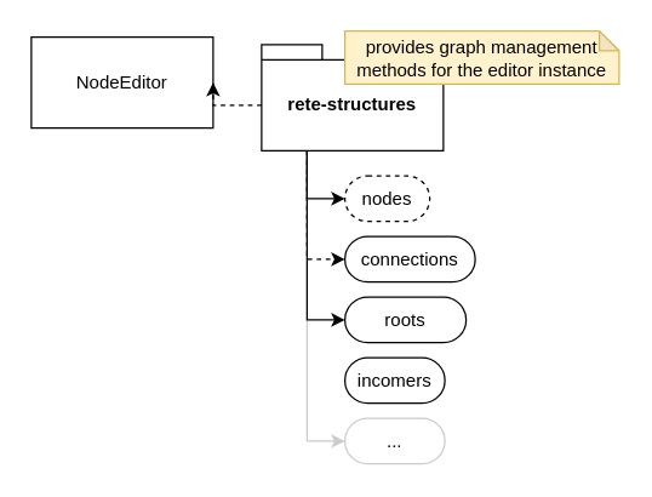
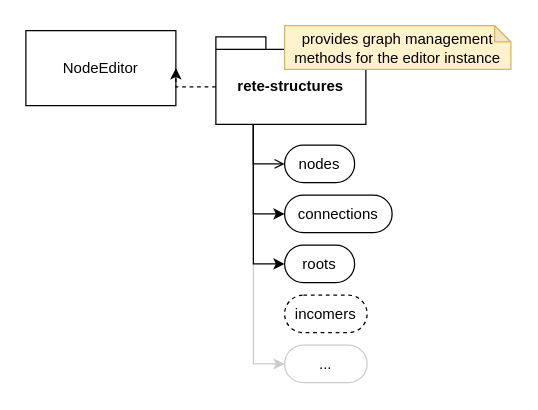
- <mxCell id="9" style="edgeStyle=orthogonalEdgeStyle;rounded=0;orthogonalLoop=1;jettySize=auto;html=1;exitX=0.25;exitY=1;exitDx=0;exitDy=0;exitPerimeter=0;entryX=0;entryY=0.5;entryDx=0;entryDy=0;" edge="1" parent="1" source="13" target="4"><mxGeometry relative="1" as="geometry" /></mxCell>
+ <mxCell id="9" style="edgeStyle=orthogonalEdgeStyle;rounded=0;orthogonalLoop=1;jettySize=auto;html=1;exitX=0.25;exitY=1;exitDx=0;exitDy=0;exitPerimeter=0;entryX=0;entryY=0.5;entryDx=0;entryDy=0;endArrow=open;" edge="1" parent="1" source="13" target="4"><mxGeometry relative="1" as="geometry" /></mxCell>
- <mxCell id="4" value="nodes" style="rounded=1;whiteSpace=wrap;html=1;arcSize=50;dashed=1;" vertex="1" parent="1"><mxGeometry x="227" y="115.61" width="56" height="30" as="geometry" /></mxCell>
+ <mxCell id="4" value="nodes" style="rounded=1;whiteSpace=wrap;html=1;arcSize=50;" vertex="1" parent="1"><mxGeometry x="227" y="115.61" width="56" height="30" as="geometry" /></mxCell>
- <mxCell id="10" style="edgeStyle=orthogonalEdgeStyle;rounded=0;orthogonalLoop=1;jettySize=auto;html=1;exitX=0.25;exitY=1;exitDx=0;exitDy=0;exitPerimeter=0;entryX=0;entryY=0.5;entryDx=0;entryDy=0;dashed=1;" edge="1" parent="1" source="13" target="5"><mxGeometry relative="1" as="geometry" /></mxCell>
+ <mxCell id="10" style="edgeStyle=orthogonalEdgeStyle;rounded=0;orthogonalLoop=1;jettySize=auto;html=1;exitX=0.25;exitY=1;exitDx=0;exitDy=0;exitPerimeter=0;entryX=0;entryY=0.5;entryDx=0;entryDy=0;" edge="1" parent="1" source="13" target="5"><mxGeometry relative="1" as="geometry" /></mxCell>
- <mxCell id="6" value="roots" style="rounded=1;whiteSpace=wrap;html=1;arcSize=50;" vertex="1" parent="1"><mxGeometry x="227" y="195.61" width="80" height="30" as="geometry" /></mxCell>
+ <mxCell id="6" value="roots" style="rounded=1;whiteSpace=wrap;html=1;arcSize=50;" vertex="1" parent="1"><mxGeometry x="227" y="195.61" width="56" height="30" as="geometry" /></mxCell>
- <mxCell id="7" value="incomers" style="rounded=1;whiteSpace=wrap;html=1;arcSize=50;" vertex="1" parent="1"><mxGeometry x="227" y="235.61" width="66" height="30" as="geometry" /></mxCell>
+ <mxCell id="7" value="incomers" style="rounded=1;whiteSpace=wrap;html=1;arcSize=50;dashed=1;" vertex="1" parent="1"><mxGeometry x="227" y="235.61" width="66" height="30" as="geometry" /></mxCell>
